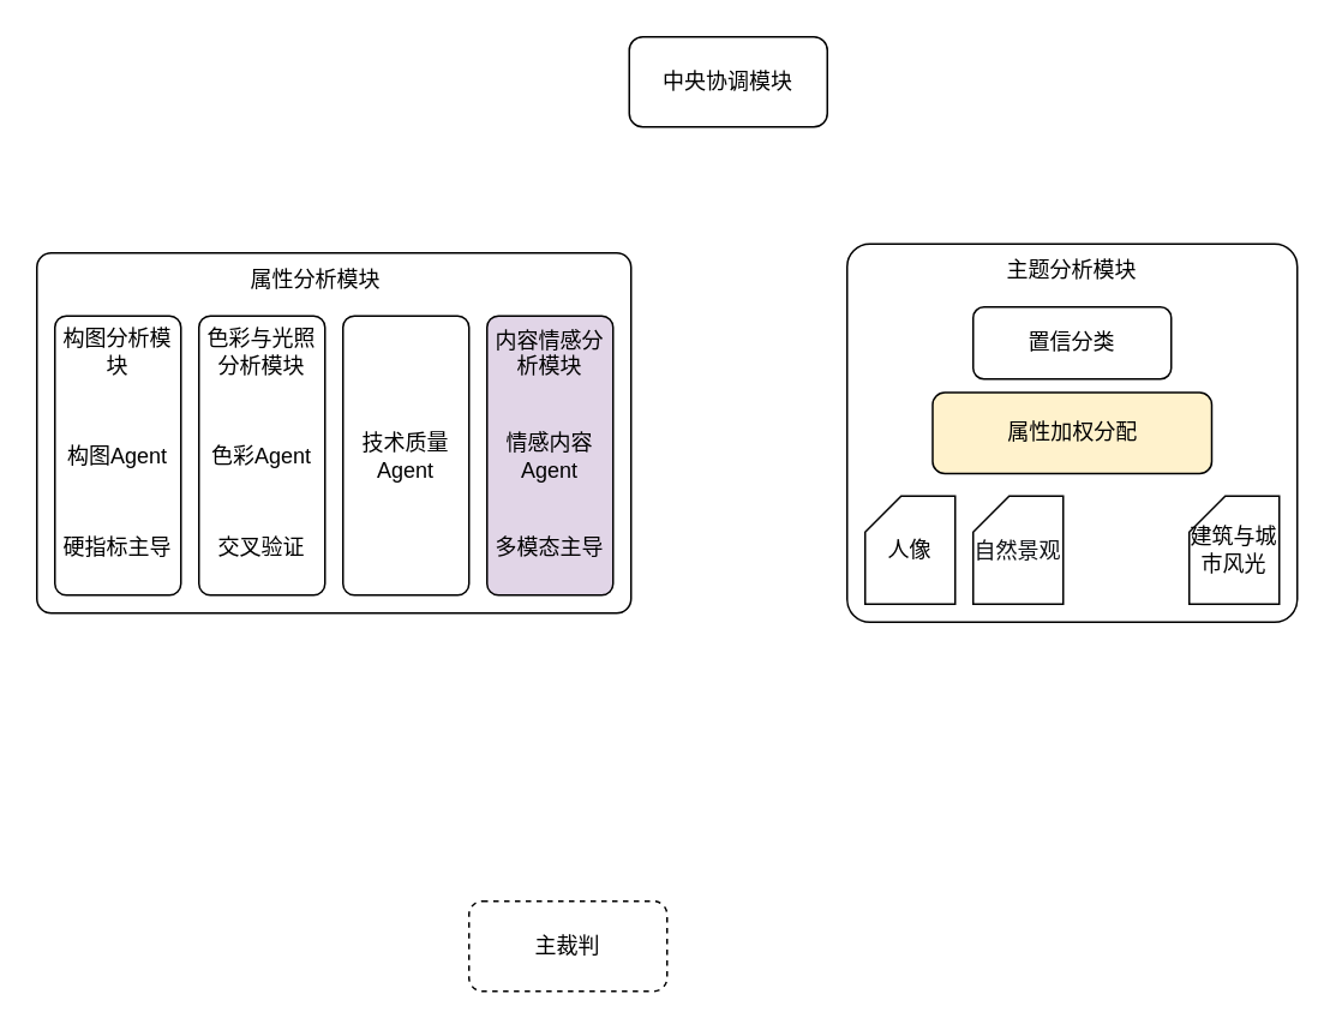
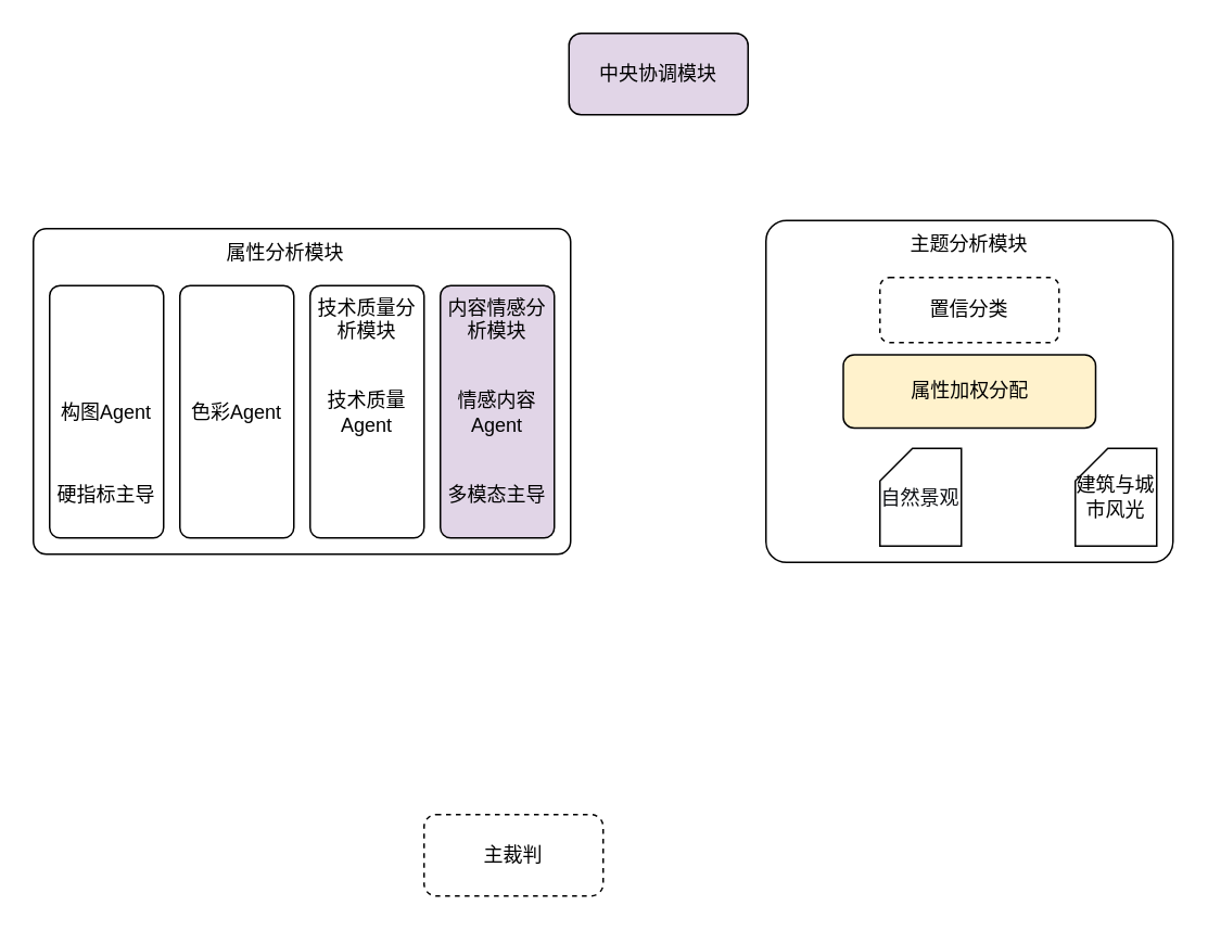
- <mxCell id="2" value="中央协调模块" style="rounded=1;whiteSpace=wrap;html=1;" vertex="1" parent="1"><mxGeometry x="349" y="20" width="110" height="50" as="geometry" /></mxCell>
+ <mxCell id="2" value="中央协调模块" style="rounded=1;whiteSpace=wrap;html=1;fillColor=#e1d5e7;" vertex="1" parent="1"><mxGeometry x="349" y="20" width="110" height="50" as="geometry" /></mxCell>
- <mxCell id="10" value="置信分类" style="rounded=1;whiteSpace=wrap;html=1;" vertex="1" parent="1"><mxGeometry x="540" y="170" width="110" height="40" as="geometry" /></mxCell>
+ <mxCell id="10" value="置信分类" style="rounded=1;whiteSpace=wrap;html=1;dashed=1;" vertex="1" parent="1"><mxGeometry x="540" y="170" width="110" height="40" as="geometry" /></mxCell>
- <mxCell id="12" value="构图分析模块" style="text;html=1;whiteSpace=wrap;strokeColor=none;fillColor=none;align=center;verticalAlign=middle;rounded=0;" vertex="1" parent="1"><mxGeometry x="30" y="180" width="70" height="30" as="geometry" /></mxCell>
- <mxCell id="16" value="色彩与光照分析模块" style="text;html=1;whiteSpace=wrap;strokeColor=none;fillColor=none;align=center;verticalAlign=middle;rounded=0;" vertex="1" parent="1"><mxGeometry x="110" y="180" width="70" height="30" as="geometry" /></mxCell>
+ <mxCell id="18" value="技术质量分析模块" style="text;whiteSpace=wrap;align=center;" vertex="1" parent="1"><mxGeometry x="190" y="175" width="70" height="40" as="geometry" /></mxCell>
- <mxCell id="7" value="人像" style="shape=card;whiteSpace=wrap;html=1;size=20;" vertex="1" parent="1"><mxGeometry x="480" y="275" width="50" height="60" as="geometry" /></mxCell>
- <mxCell id="22" value="交叉验证" style="text;whiteSpace=wrap;align=center;" vertex="1" parent="1"><mxGeometry x="110" y="290" width="70" height="40" as="geometry" /></mxCell>
